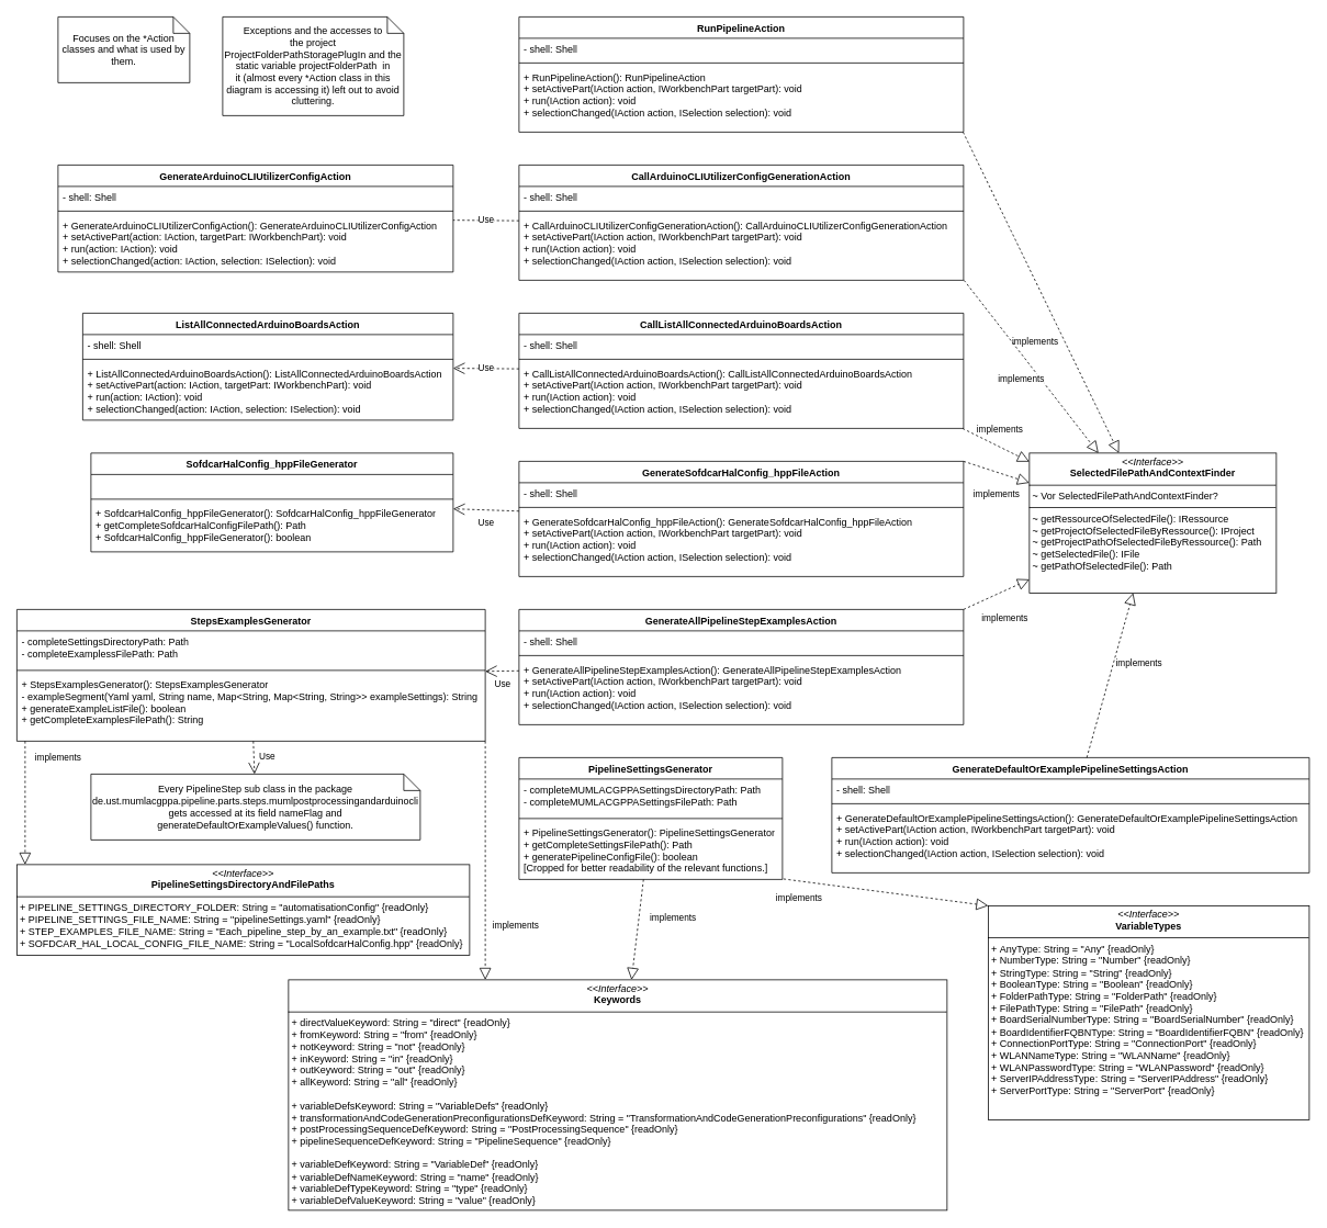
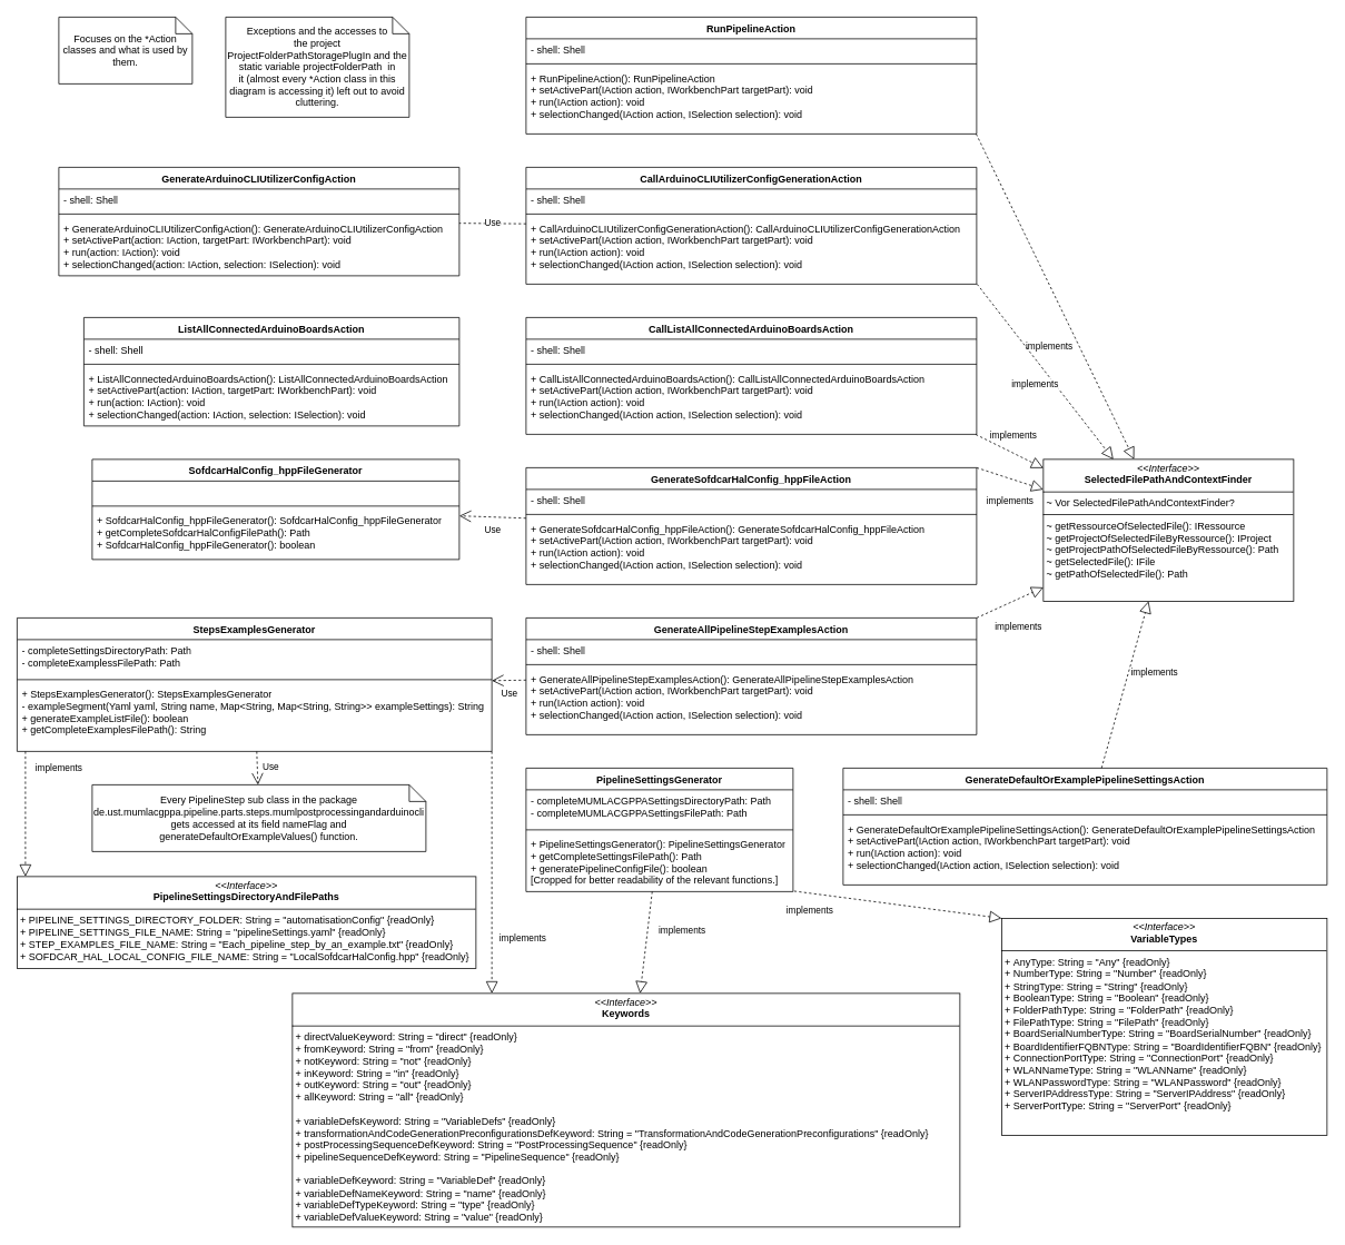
- <mxCell id="37" value="Use" style="endArrow=open;endSize=12;dashed=1;html=1;rounded=0;" parent="1" source="7" target="32" edge="1"><mxGeometry width="160" relative="1" as="geometry"><mxPoint x="640" y="278" as="sourcePoint" /><mxPoint x="560" y="277" as="targetPoint" /></mxGeometry></mxCell>
